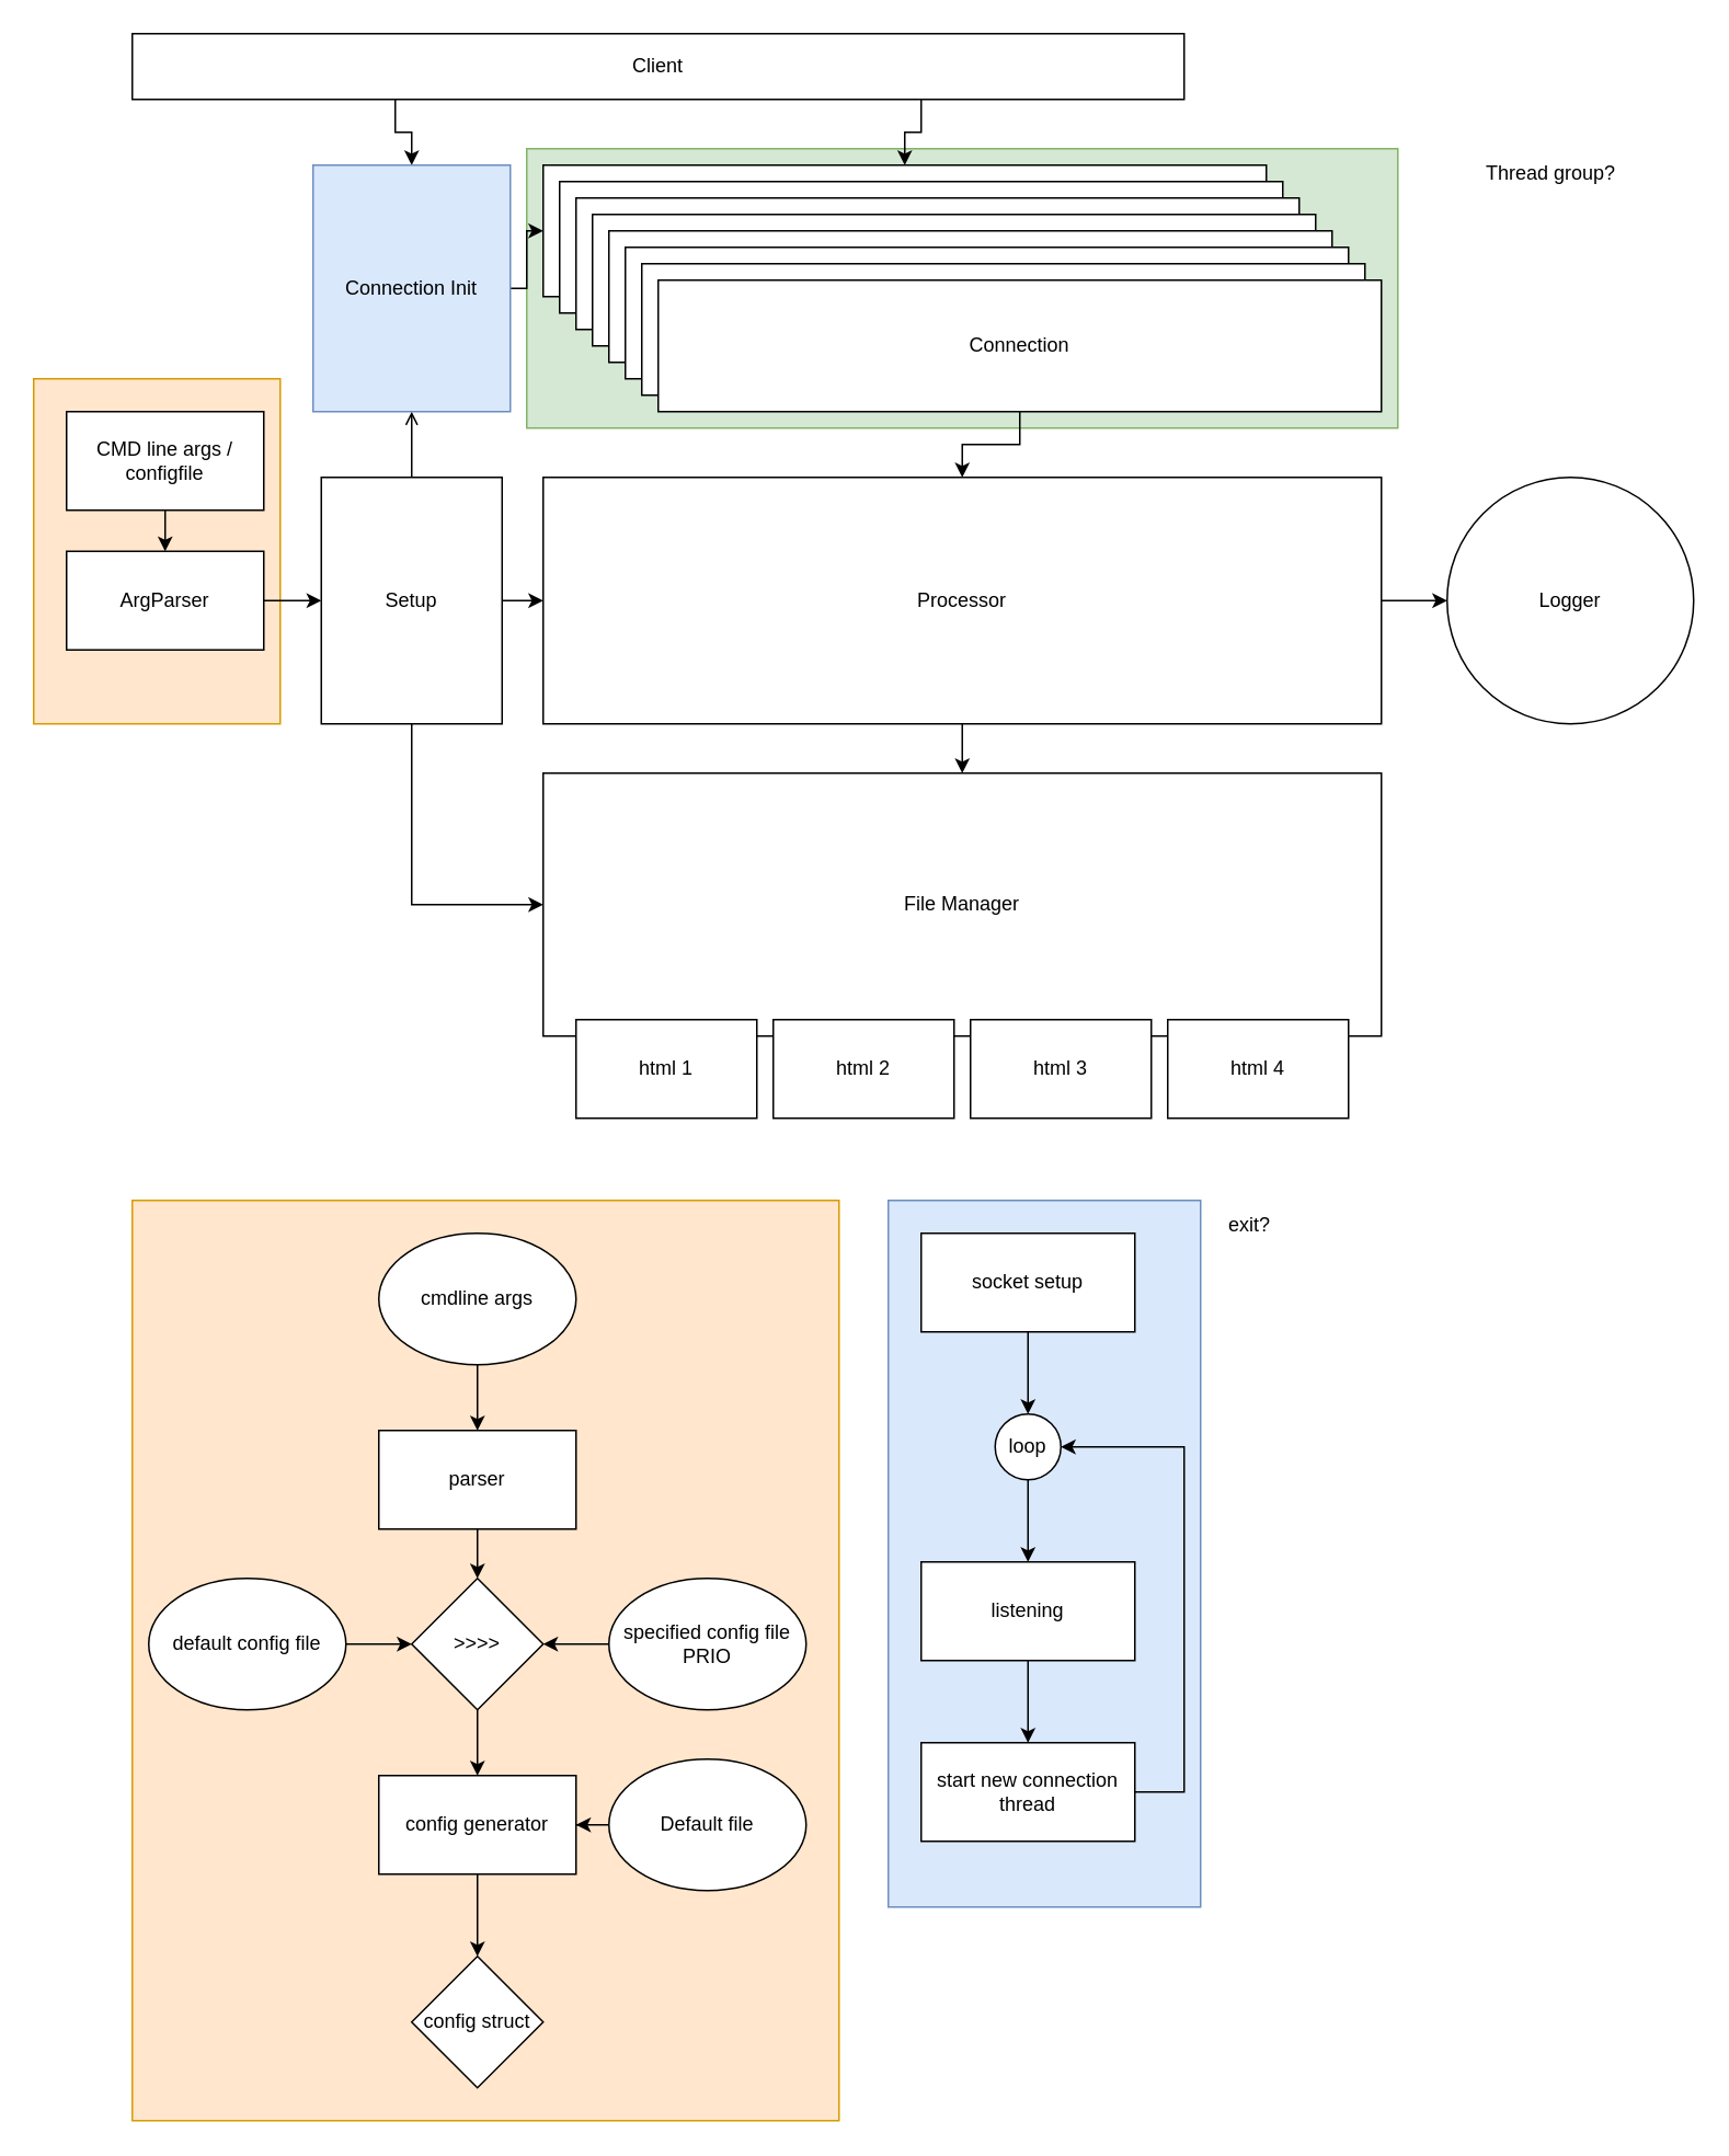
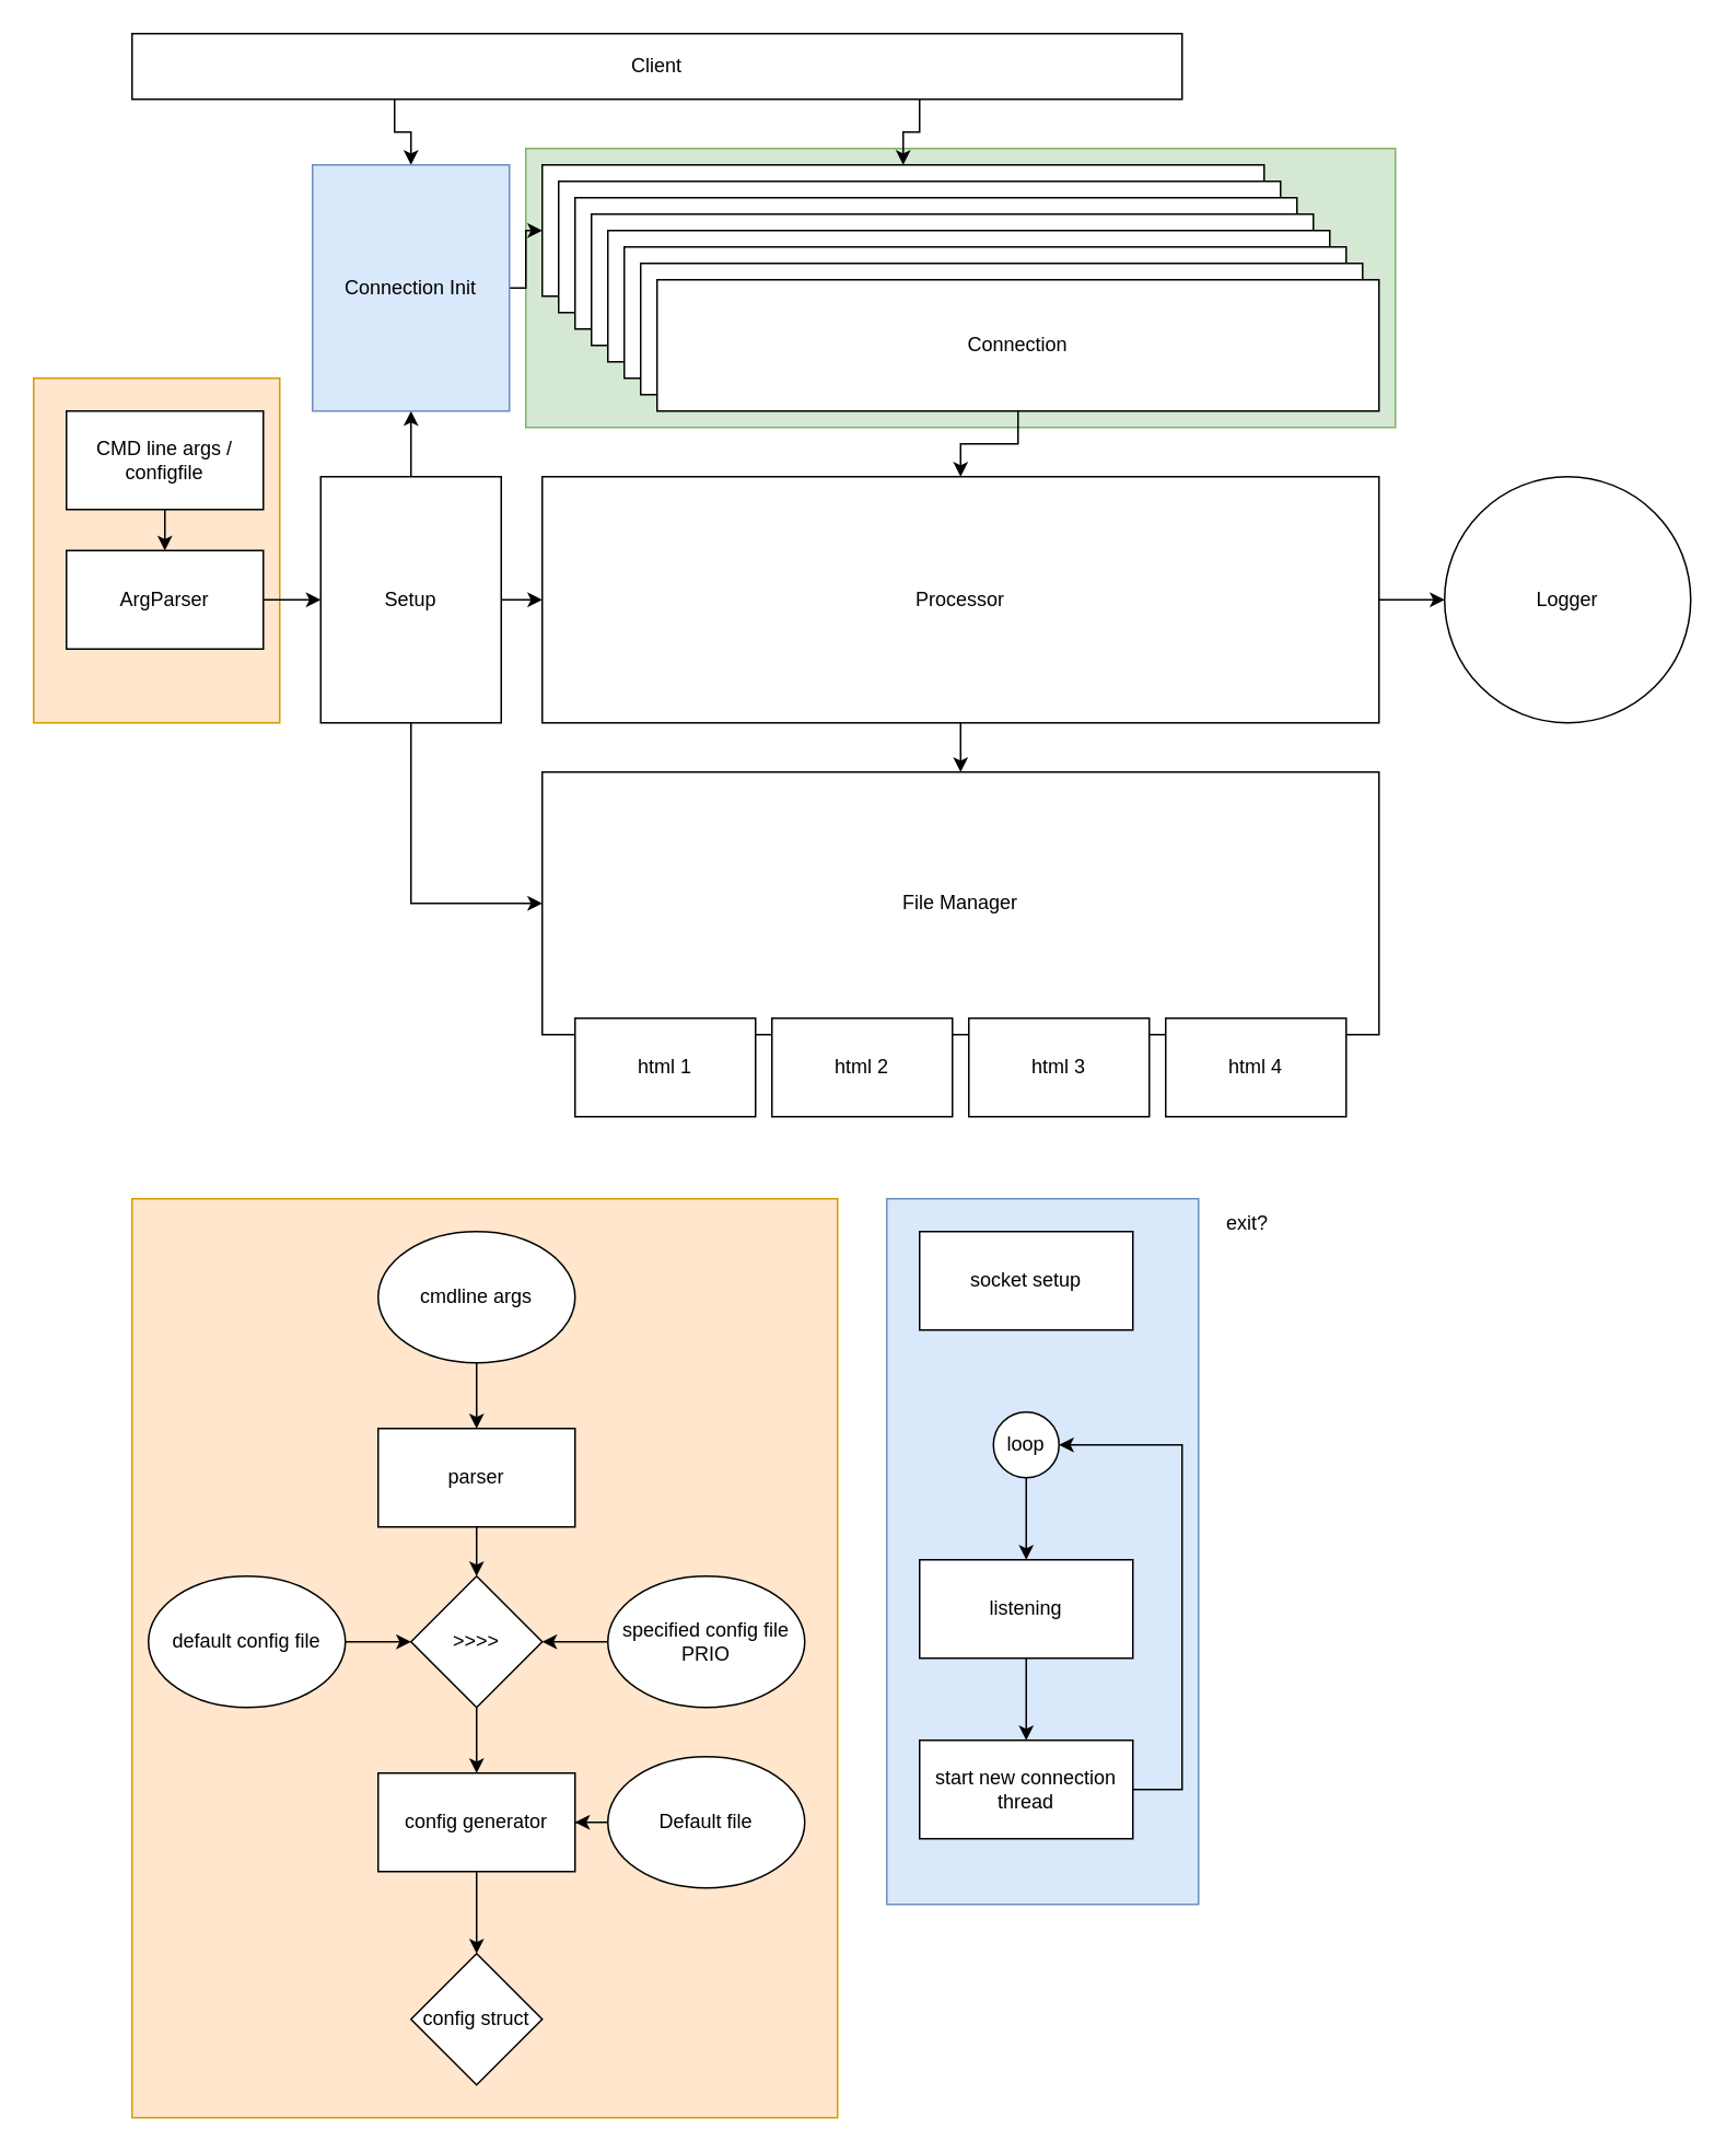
- <mxCell id="52" value="Thread group?&amp;nbsp;" style="text;html=1;align=center;verticalAlign=middle;whiteSpace=wrap;rounded=0;" vertex="1" parent="1"><mxGeometry x="890" y="70" width="110" height="70" as="geometry" /></mxCell>
- <mxCell id="10" style="edgeStyle=orthogonalEdgeStyle;rounded=0;orthogonalLoop=1;jettySize=auto;html=1;entryX=0.5;entryY=1;entryDx=0;entryDy=0;endArrow=open;" parent="1" source="13" target="22" edge="1"><mxGeometry relative="1" as="geometry" /></mxCell>
+ <mxCell id="10" style="edgeStyle=orthogonalEdgeStyle;rounded=0;orthogonalLoop=1;jettySize=auto;html=1;entryX=0.5;entryY=1;entryDx=0;entryDy=0;" parent="1" source="13" target="22" edge="1"><mxGeometry relative="1" as="geometry" /></mxCell>
- <mxCell id="53" style="edgeStyle=orthogonalEdgeStyle;rounded=0;orthogonalLoop=1;jettySize=auto;html=1;exitX=0.5;exitY=1;exitDx=0;exitDy=0;entryX=0.5;entryY=0;entryDx=0;entryDy=0;" edge="1" parent="1" source="54" target="60"><mxGeometry relative="1" as="geometry" /></mxCell>
